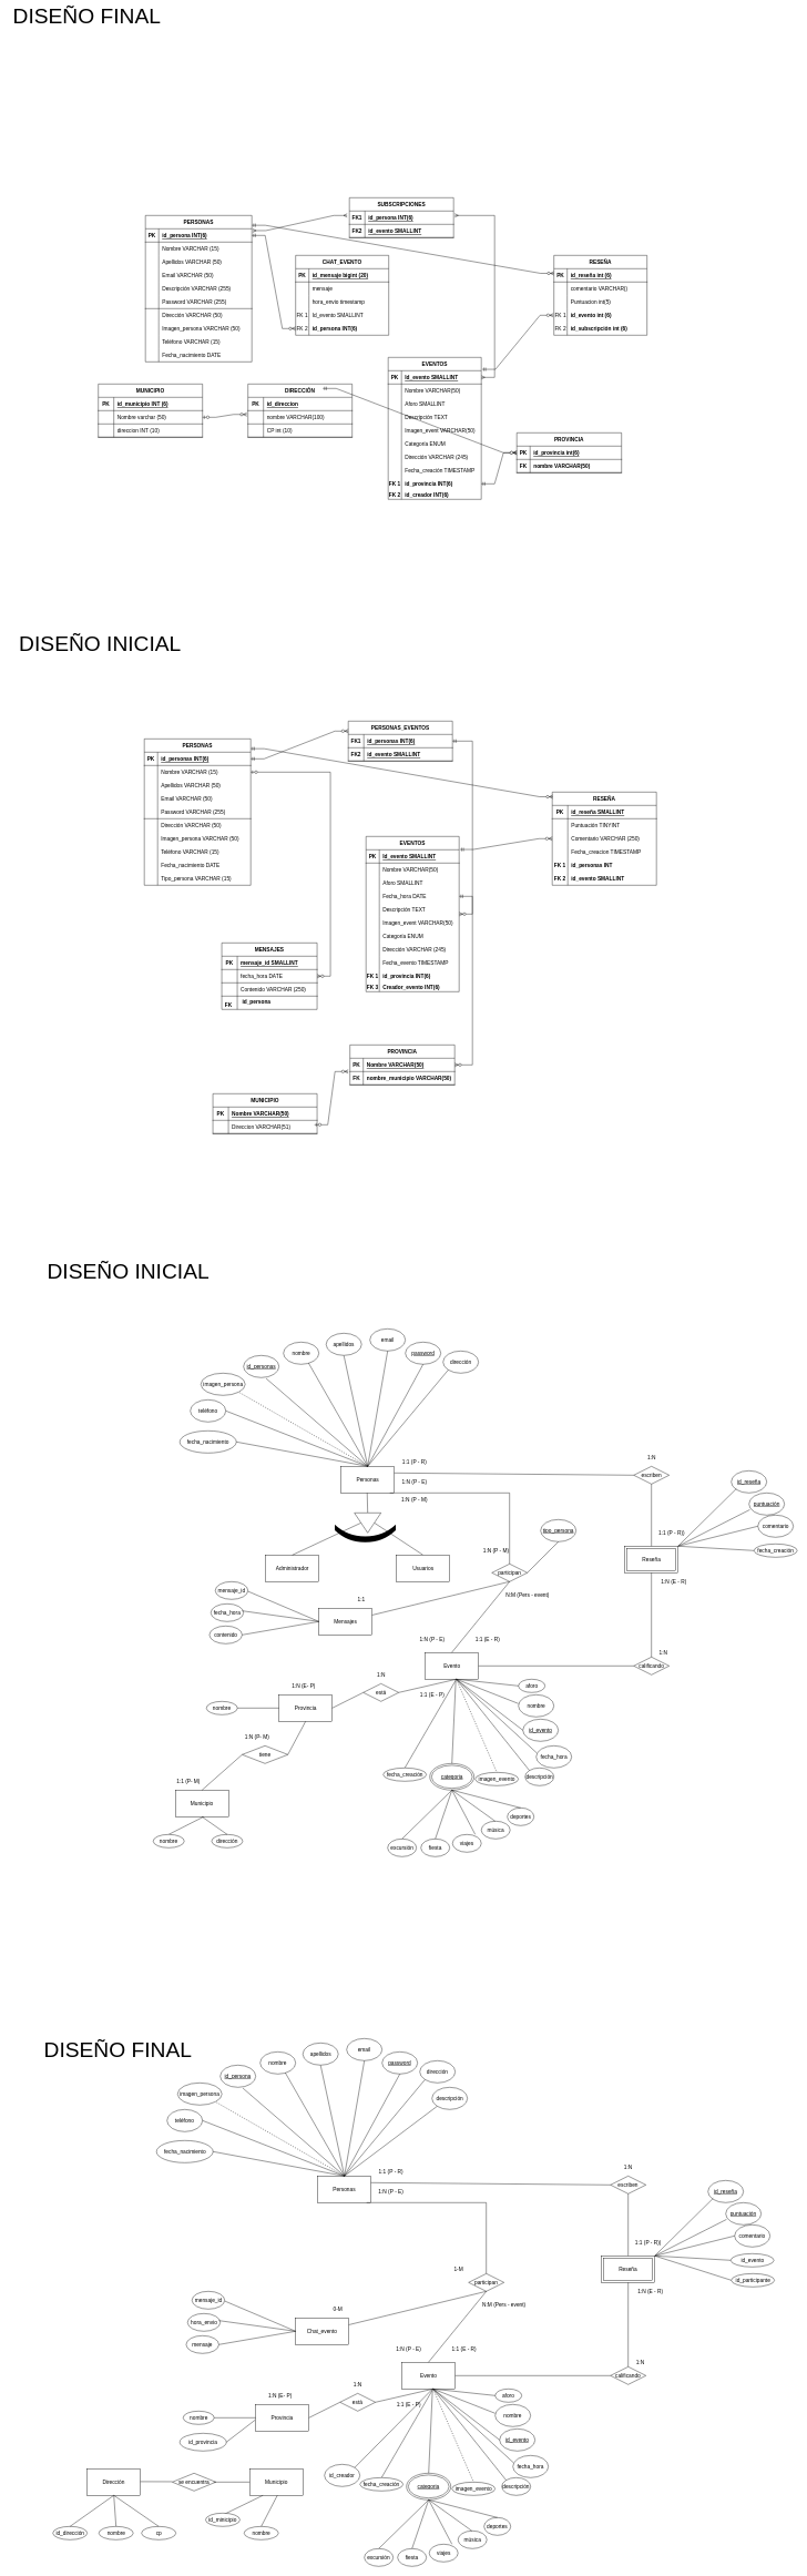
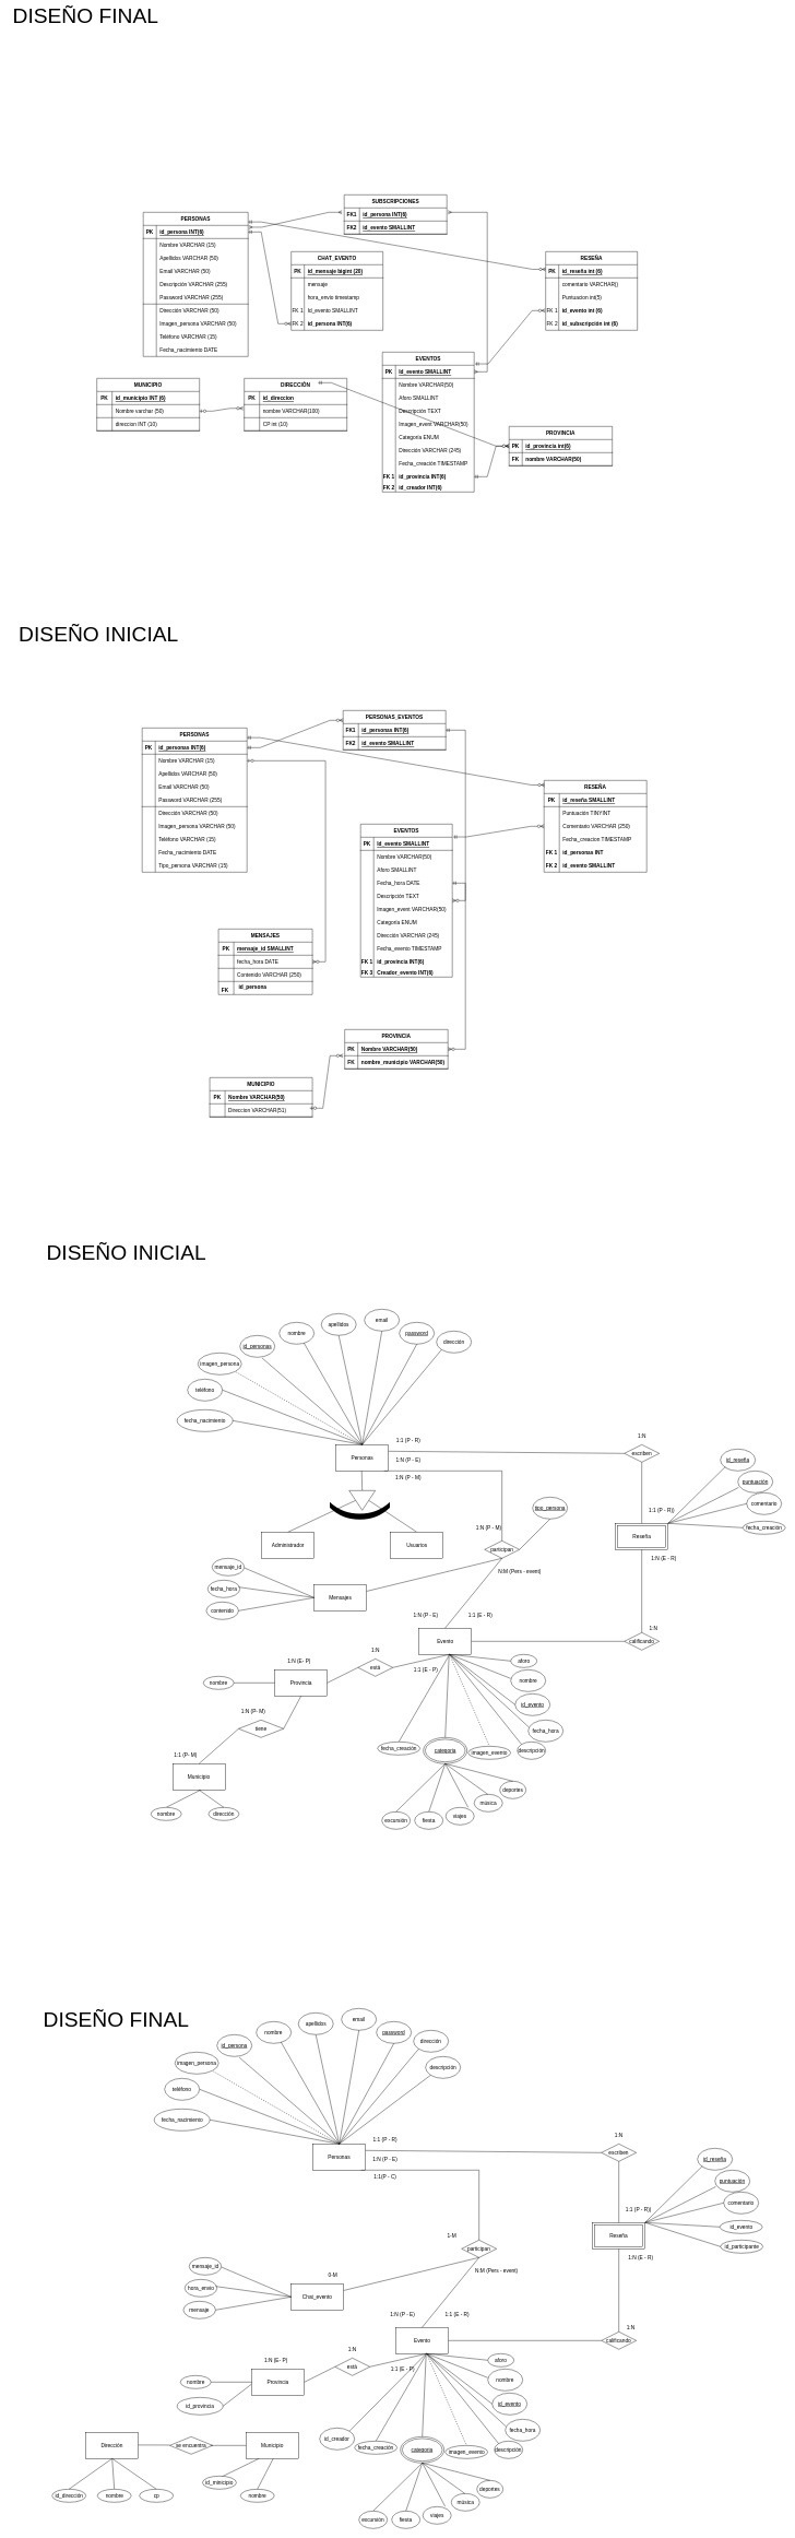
- <mxCell id="205" value="1:1" style="text;html=1;align=center;verticalAlign=middle;resizable=0;points=[];autosize=1;strokeColor=none;fillColor=none;" parent="1" vertex="1"><mxGeometry x="793.75" y="3590" width="40" height="30" as="geometry" /></mxCell>
+ <mxCell id="316" value="1:1(P - C)" style="text;html=1;align=center;verticalAlign=middle;resizable=0;points=[];autosize=1;strokeColor=none;fillColor=none;" parent="1" vertex="1"><mxGeometry x="846.25" y="4970" width="70" height="20" as="geometry" /></mxCell>
